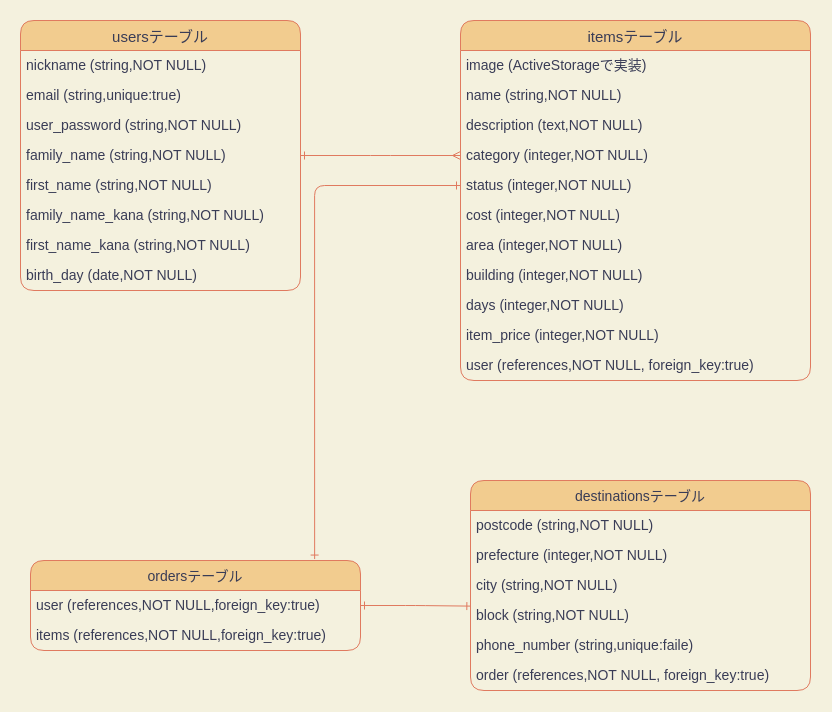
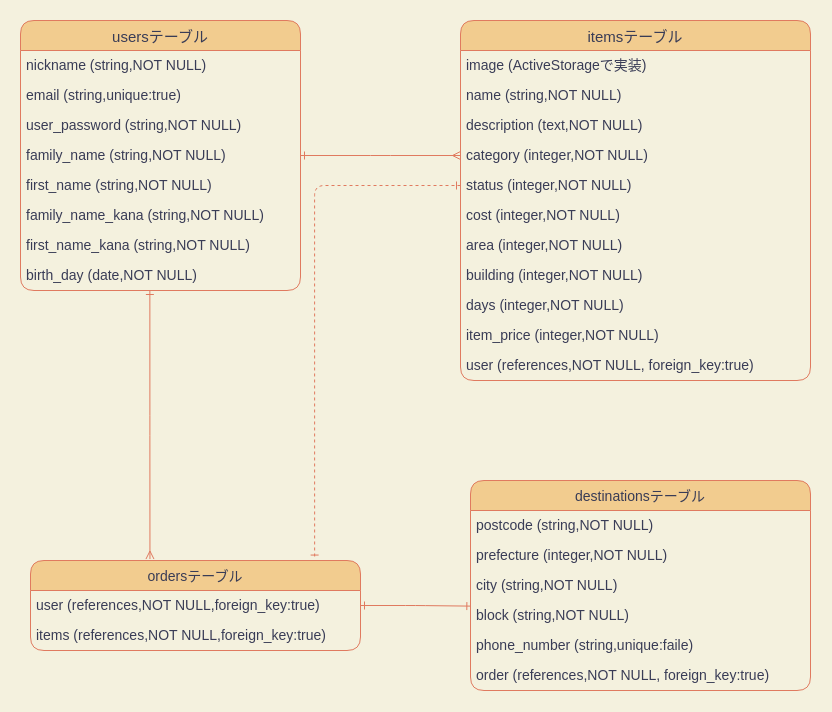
- <mxCell id="12" style="edgeStyle=orthogonalEdgeStyle;orthogonalLoop=1;jettySize=auto;html=1;entryX=0.861;entryY=-0.016;entryDx=0;entryDy=0;entryPerimeter=0;endArrow=ERone;endFill=0;fontSize=15;startArrow=ERone;startFill=0;labelBackgroundColor=#F4F1DE;strokeColor=#E07A5F;fontColor=#393C56;" parent="1" source="13" target="32" edge="1"><mxGeometry relative="1" as="geometry"><Array as="points"><mxPoint x="314" y="185" /></Array></mxGeometry></mxCell>
+ <mxCell id="12" style="edgeStyle=orthogonalEdgeStyle;orthogonalLoop=1;jettySize=auto;html=1;entryX=0.861;entryY=-0.016;entryDx=0;entryDy=0;entryPerimeter=0;endArrow=ERone;endFill=0;fontSize=15;startArrow=ERone;startFill=0;labelBackgroundColor=#F4F1DE;strokeColor=#E07A5F;fontColor=#393C56;dashed=1;" parent="1" source="13" target="32" edge="1"><mxGeometry relative="1" as="geometry"><Array as="points"><mxPoint x="314" y="185" /></Array></mxGeometry></mxCell>
+ <mxCell id="2" style="edgeStyle=orthogonalEdgeStyle;orthogonalLoop=1;jettySize=auto;html=1;entryX=0.362;entryY=-0.016;entryDx=0;entryDy=0;entryPerimeter=0;startArrow=ERone;startFill=0;endArrow=ERmany;endFill=0;fontSize=15;labelBackgroundColor=#F4F1DE;strokeColor=#E07A5F;fontColor=#393C56;exitX=0.462;exitY=1;exitDx=0;exitDy=0;exitPerimeter=0;" parent="1" source="11" target="32" edge="1"><mxGeometry relative="1" as="geometry" /></mxCell>
